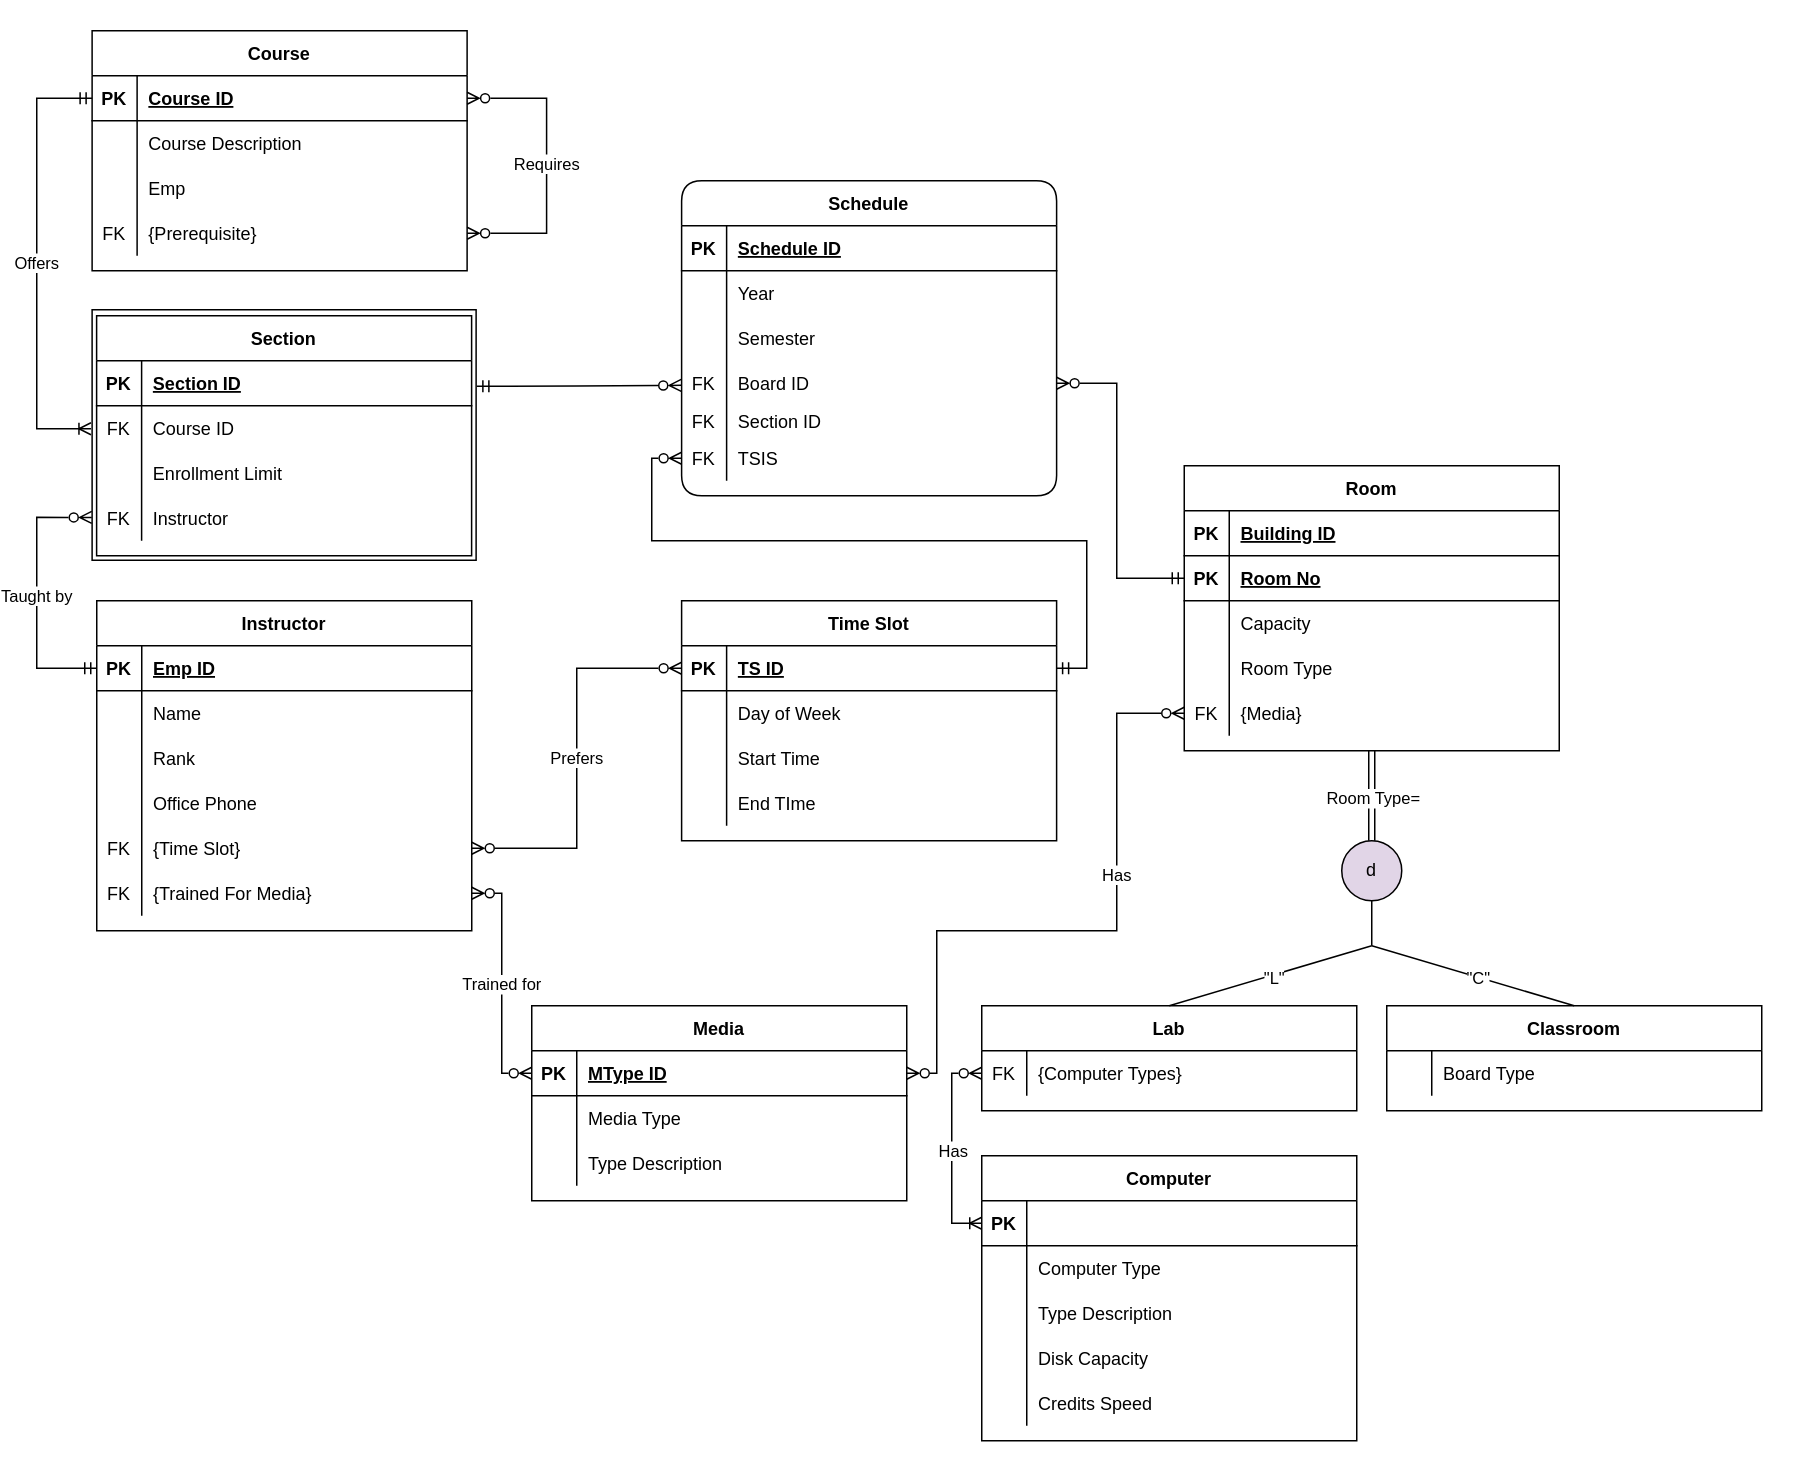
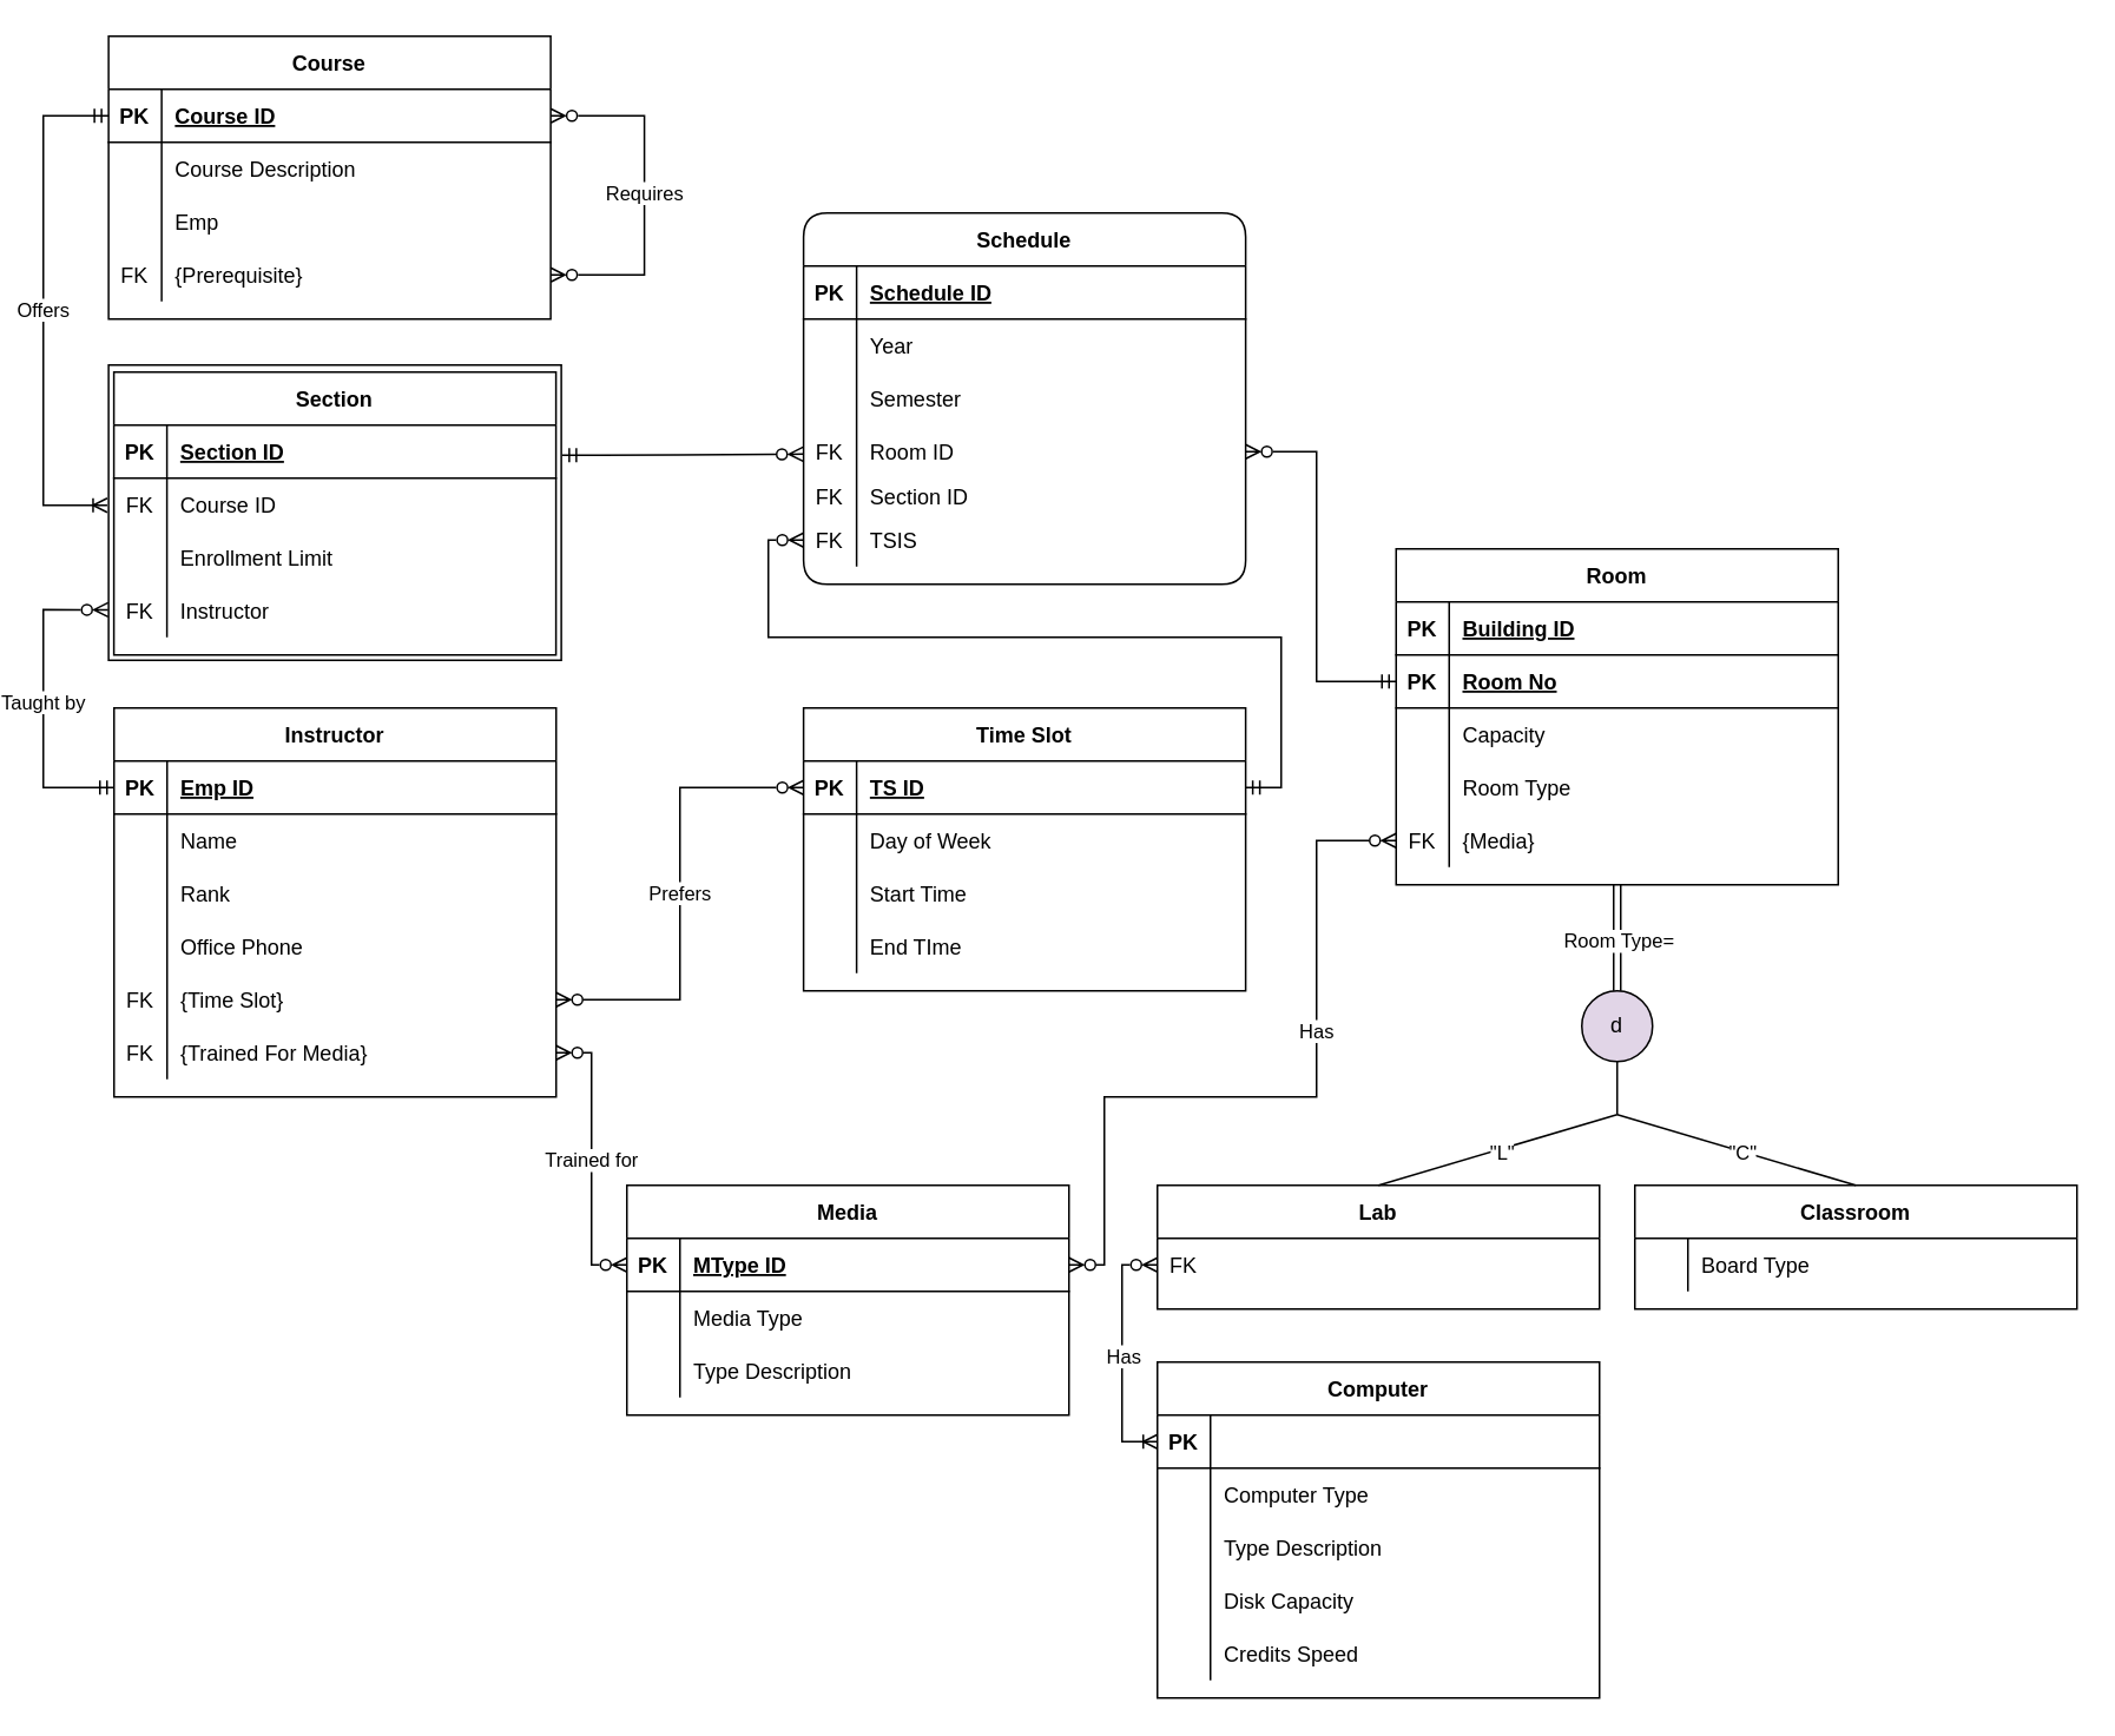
- <mxCell id="137" value="Board ID" style="shape=partialRectangle;overflow=hidden;connectable=0;fillColor=none;top=0;left=0;bottom=0;right=0;align=left;spacingLeft=6;" parent="135" vertex="1"><mxGeometry x="30" width="220" height="30" as="geometry"><mxRectangle width="220" height="30" as="alternateBounds" /></mxGeometry></mxCell>
+ <mxCell id="137" value="Room ID" style="shape=partialRectangle;overflow=hidden;connectable=0;fillColor=none;top=0;left=0;bottom=0;right=0;align=left;spacingLeft=6;" parent="135" vertex="1"><mxGeometry x="30" width="220" height="30" as="geometry"><mxRectangle width="220" height="30" as="alternateBounds" /></mxGeometry></mxCell>
- <mxCell id="24" value="{Computer Types}" style="shape=partialRectangle;overflow=hidden;connectable=0;fillColor=none;top=0;left=0;bottom=0;right=0;align=left;spacingLeft=6;" parent="22" vertex="1"><mxGeometry x="30" width="220" height="30" as="geometry"><mxRectangle width="220" height="30" as="alternateBounds" /></mxGeometry></mxCell>
